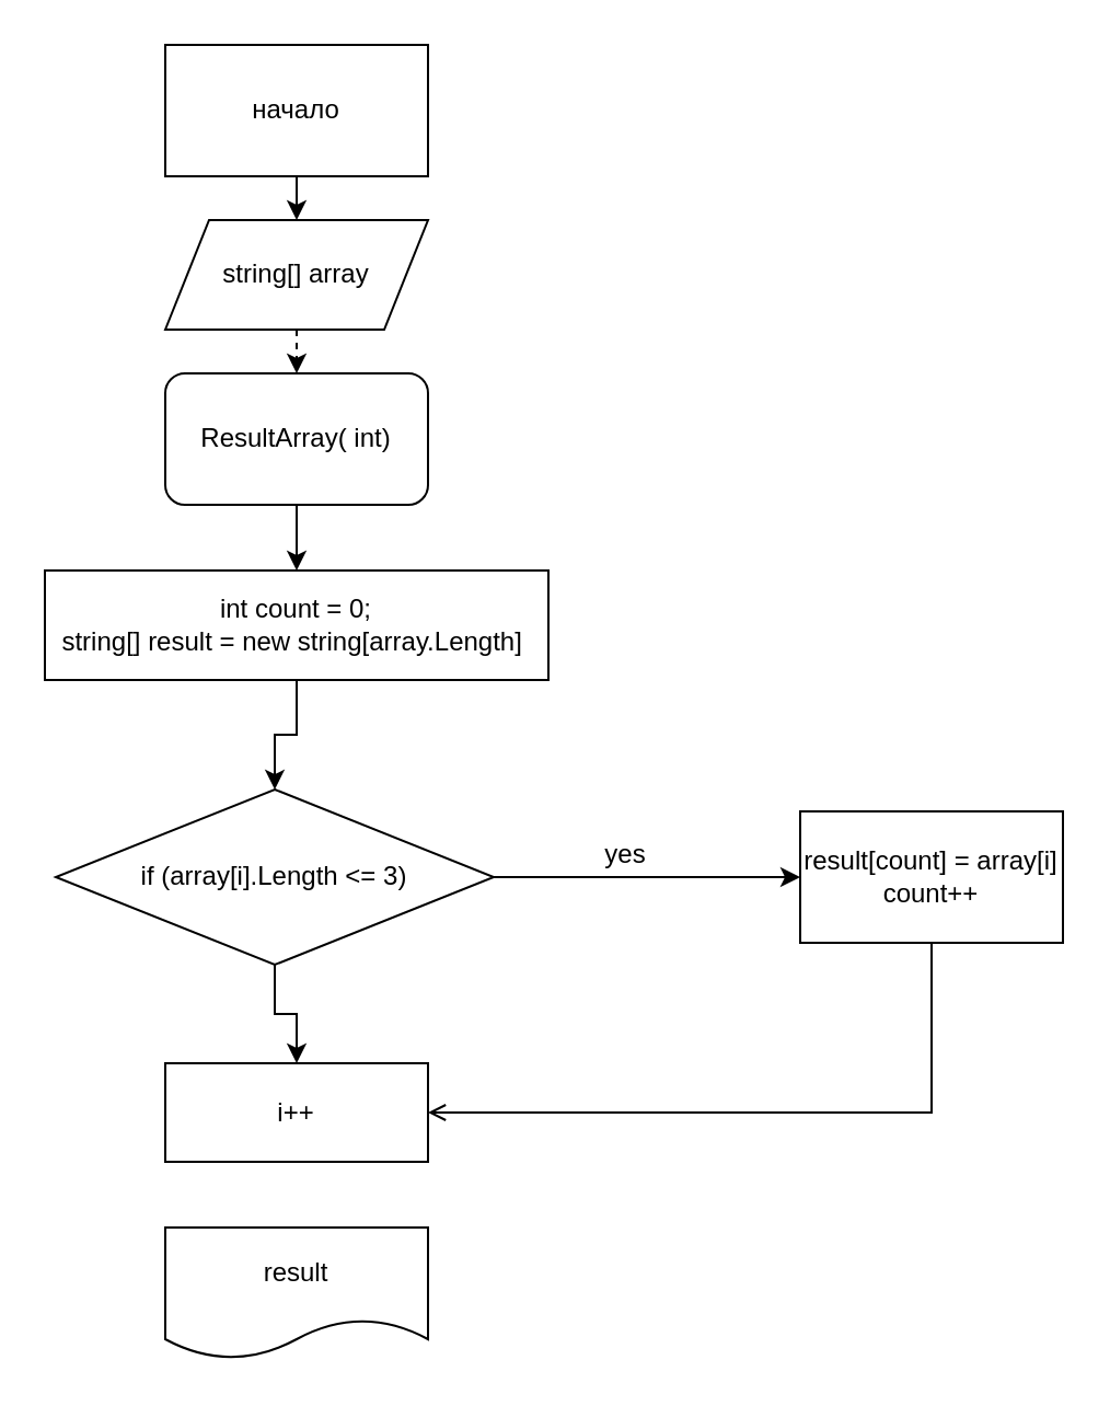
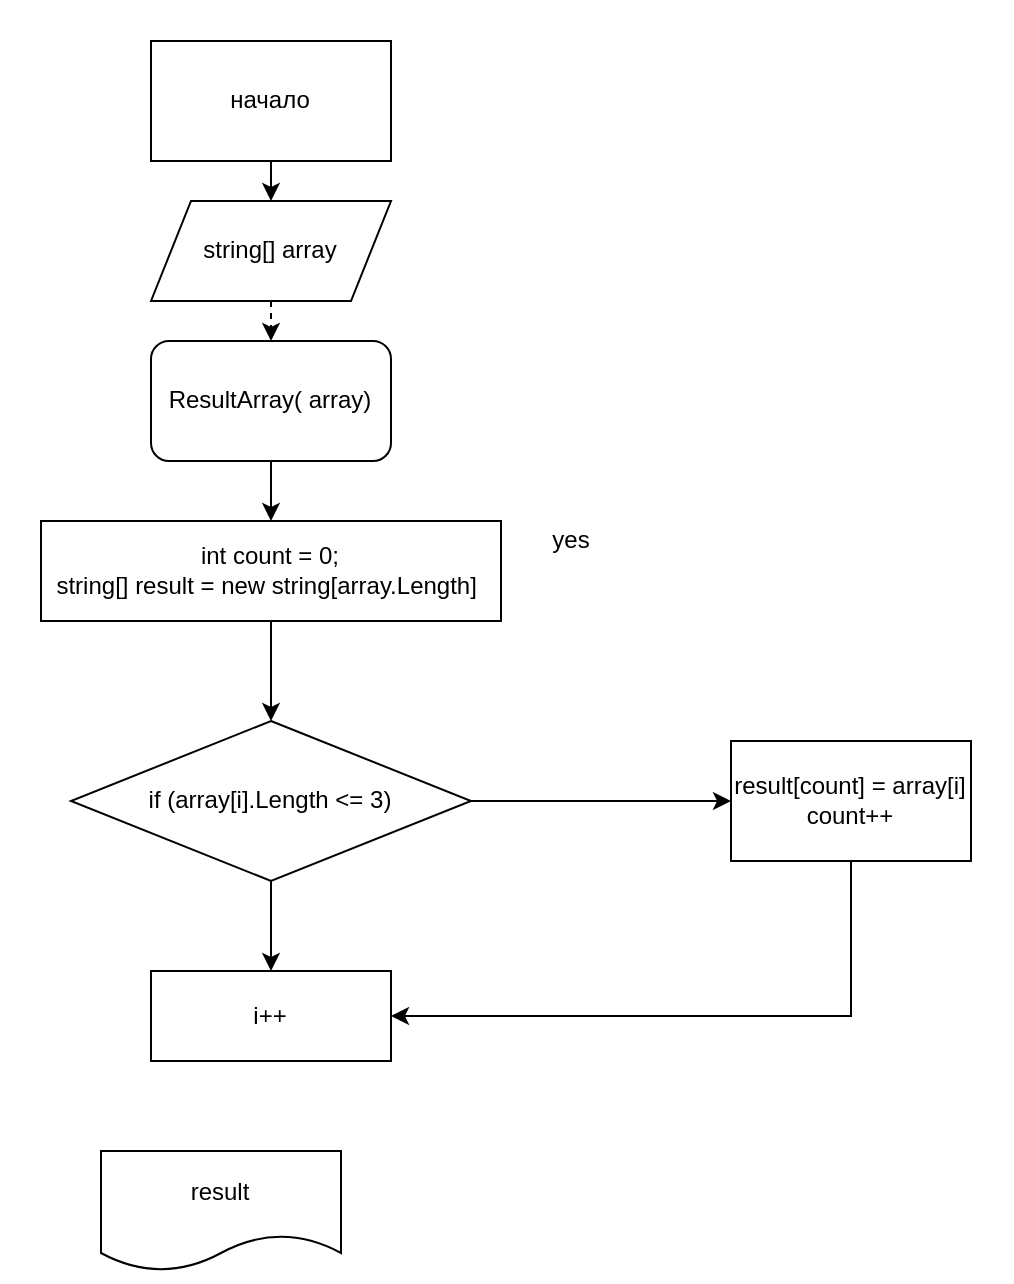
- <mxCell id="9" value="ResultArray( int)" style="rounded=1;whiteSpace=wrap;html=1;" vertex="1" parent="1"><mxGeometry x="75" y="170" width="120" height="60" as="geometry" /></mxCell>
+ <mxCell id="9" value="ResultArray( array)" style="rounded=1;whiteSpace=wrap;html=1;" vertex="1" parent="1"><mxGeometry x="75" y="170" width="120" height="60" as="geometry" /></mxCell>
- <mxCell id="16" value="yes" style="text;html=1;align=center;verticalAlign=middle;resizable=0;points=[];autosize=1;strokeColor=none;fillColor=none;" vertex="1" parent="1"><mxGeometry x="265" y="375" width="40" height="30" as="geometry" /></mxCell>
+ <mxCell id="16" value="yes" style="text;html=1;align=center;verticalAlign=middle;resizable=0;points=[];autosize=1;strokeColor=none;fillColor=none;" vertex="1" parent="1"><mxGeometry x="265" y="255" width="40" height="30" as="geometry" /></mxCell>
- <mxCell id="12" value="if (array[i].Length &amp;lt;= 3)" style="rhombus;whiteSpace=wrap;html=1;" vertex="1" parent="1"><mxGeometry x="25" y="360" width="200" height="80" as="geometry" /></mxCell>
+ <mxCell id="12" value="if (array[i].Length &amp;lt;= 3)" style="rhombus;whiteSpace=wrap;html=1;" vertex="1" parent="1"><mxGeometry x="35" y="360" width="200" height="80" as="geometry" /></mxCell>
- <mxCell id="13" style="edgeStyle=orthogonalEdgeStyle;rounded=0;orthogonalLoop=1;jettySize=auto;html=1;entryX=1;entryY=0.5;entryDx=0;entryDy=0;endArrow=open;" edge="1" parent="1" source="14" target="15"><mxGeometry relative="1" as="geometry"><mxPoint x="225" y="500" as="targetPoint" /><Array as="points"><mxPoint x="425" y="508" /></Array></mxGeometry></mxCell>
+ <mxCell id="13" style="edgeStyle=orthogonalEdgeStyle;rounded=0;orthogonalLoop=1;jettySize=auto;html=1;entryX=1;entryY=0.5;entryDx=0;entryDy=0;" edge="1" parent="1" source="14" target="15"><mxGeometry relative="1" as="geometry"><mxPoint x="225" y="500" as="targetPoint" /><Array as="points"><mxPoint x="425" y="508" /></Array></mxGeometry></mxCell>
- <mxCell id="17" value="result" style="shape=document;whiteSpace=wrap;html=1;boundedLbl=1;" vertex="1" parent="1"><mxGeometry x="75" y="560" width="120" height="60" as="geometry" /></mxCell>
+ <mxCell id="17" value="result" style="shape=document;whiteSpace=wrap;html=1;boundedLbl=1;" vertex="1" parent="1"><mxGeometry x="50" y="575" width="120" height="60" as="geometry" /></mxCell>
